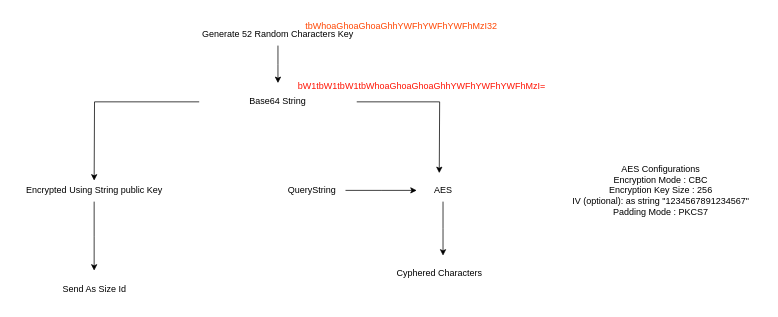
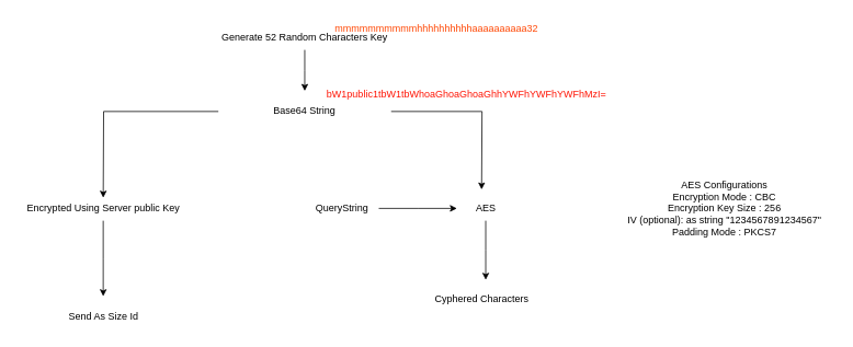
- <mxCell id="7" value="tbWhoaGhoaGhoaGhhYWFhYWFhYWFhMzI32" style="text;whiteSpace=wrap;fontColor=#FF4603;" vertex="1" parent="1"><mxGeometry x="405" y="20" width="310" height="30" as="geometry" /></mxCell>
+ <mxCell id="7" value="mmmmmmmmmmhhhhhhhhhhaaaaaaaaaa32" style="text;whiteSpace=wrap;fontColor=#FF4603;" vertex="1" parent="1"><mxGeometry x="405" y="20" width="310" height="30" as="geometry" /></mxCell>
- <mxCell id="8" value="bW1tbW1tbW1tbWhoaGhoaGhoaGhhYWFhYWFhYWFhMzI=" style="text;whiteSpace=wrap;fontColor=#FF1303;" vertex="1" parent="1"><mxGeometry x="395" y="100" width="360" height="40" as="geometry" /></mxCell>
+ <mxCell id="8" value="bW1public1tbW1tbWhoaGhoaGhoaGhhYWFhYWFhYWFhMzI=" style="text;whiteSpace=wrap;fontColor=#FF1303;" vertex="1" parent="1"><mxGeometry x="395" y="100" width="360" height="40" as="geometry" /></mxCell>
- <mxCell id="10" value="Encrypted Using String public Key" style="text;html=1;align=center;verticalAlign=middle;resizable=0;points=[];autosize=1;strokeColor=none;fillColor=none;" vertex="1" parent="1"><mxGeometry x="20" y="238" width="210" height="30" as="geometry" /></mxCell>
+ <mxCell id="10" value="Encrypted Using Server public Key" style="text;html=1;align=center;verticalAlign=middle;resizable=0;points=[];autosize=1;strokeColor=none;fillColor=none;" vertex="1" parent="1"><mxGeometry x="20" y="238" width="210" height="30" as="geometry" /></mxCell>
